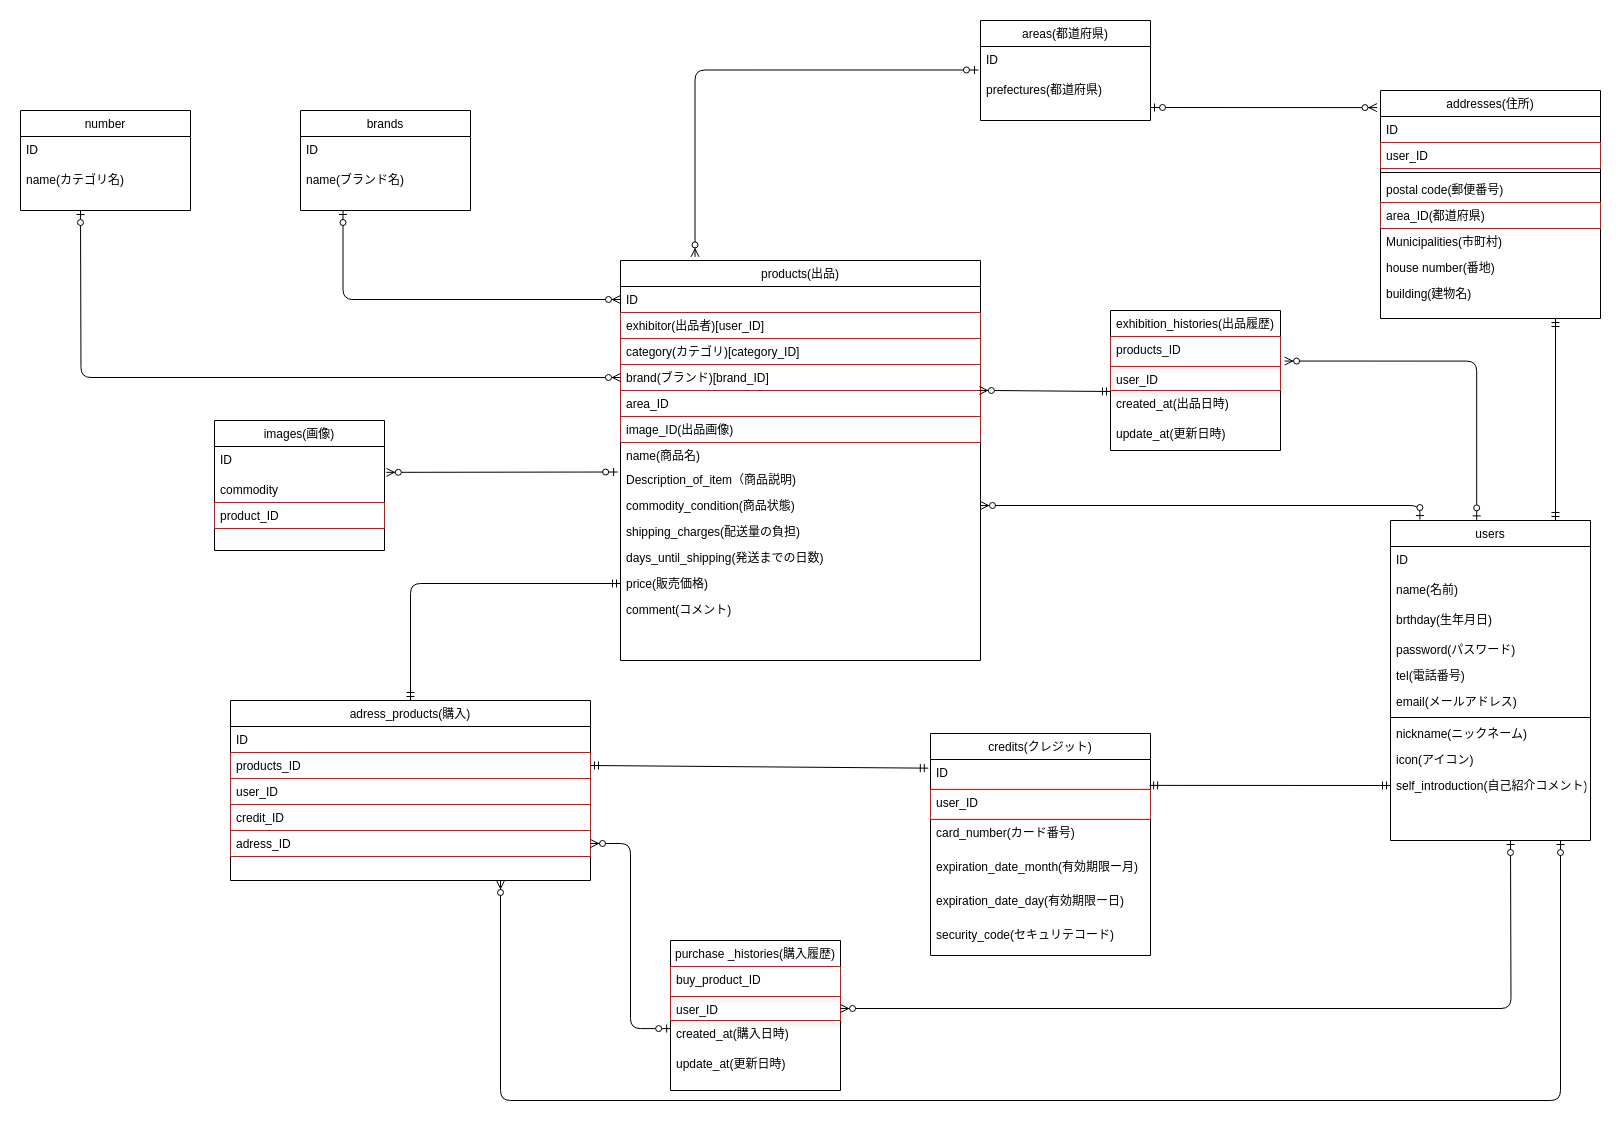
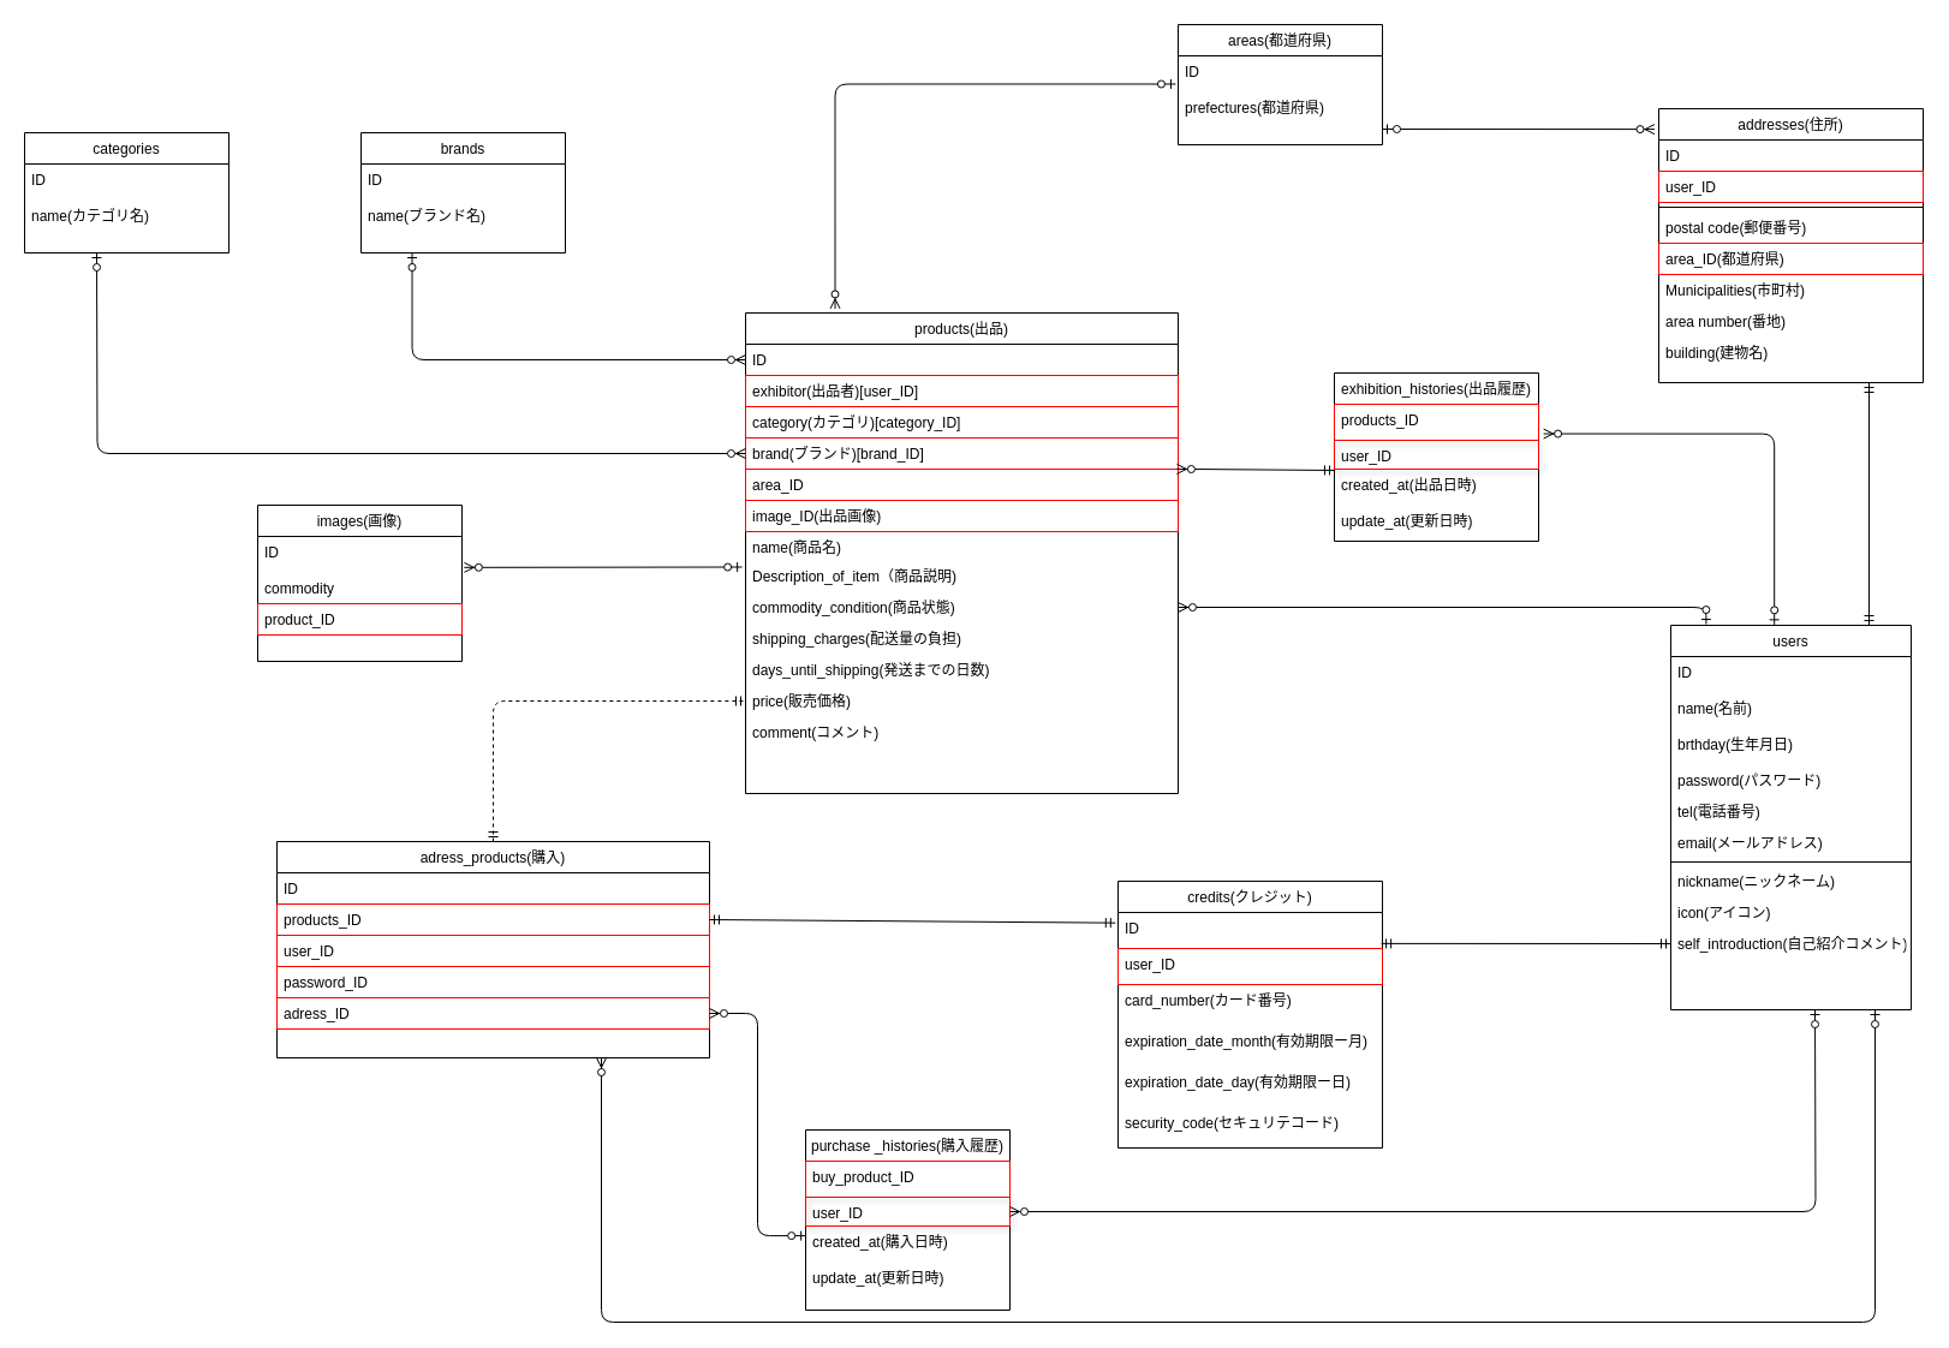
- <mxCell id="48" value="number" style="swimlane;fontStyle=0;align=center;verticalAlign=top;childLayout=stackLayout;horizontal=1;startSize=26;horizontalStack=0;resizeParent=1;resizeLast=0;collapsible=1;marginBottom=0;rounded=0;shadow=0;strokeWidth=1;" parent="1" vertex="1"><mxGeometry x="20" y="110" width="170" height="100" as="geometry"><mxRectangle x="340" y="380" width="170" height="26" as="alternateBounds" /></mxGeometry></mxCell>
+ <mxCell id="48" value="categories" style="swimlane;fontStyle=0;align=center;verticalAlign=top;childLayout=stackLayout;horizontal=1;startSize=26;horizontalStack=0;resizeParent=1;resizeLast=0;collapsible=1;marginBottom=0;rounded=0;shadow=0;strokeWidth=1;" parent="1" vertex="1"><mxGeometry x="20" y="110" width="170" height="100" as="geometry"><mxRectangle x="340" y="380" width="170" height="26" as="alternateBounds" /></mxGeometry></mxCell>
- <mxCell id="23" value="house number(番地)" style="text;align=left;verticalAlign=top;spacingLeft=4;spacingRight=4;overflow=hidden;rotatable=0;points=[[0,0.5],[1,0.5]];portConstraint=eastwest;rounded=0;shadow=0;html=0;" parent="16" vertex="1"><mxGeometry y="164" width="220" height="26" as="geometry" /></mxCell>
+ <mxCell id="23" value="area number(番地)" style="text;align=left;verticalAlign=top;spacingLeft=4;spacingRight=4;overflow=hidden;rotatable=0;points=[[0,0.5],[1,0.5]];portConstraint=eastwest;rounded=0;shadow=0;html=0;" parent="16" vertex="1"><mxGeometry y="164" width="220" height="26" as="geometry" /></mxCell>
- <mxCell id="62" value="" style="edgeStyle=orthogonalEdgeStyle;fontSize=12;html=1;endArrow=ERmandOne;startArrow=ERmandOne;exitX=0.5;exitY=0;exitDx=0;exitDy=0;entryX=0;entryY=0.5;entryDx=0;entryDy=0;" parent="1" source="56" target="14" edge="1"><mxGeometry width="100" height="100" relative="1" as="geometry"><mxPoint x="760" y="630" as="sourcePoint" /><mxPoint x="470" y="490" as="targetPoint" /></mxGeometry></mxCell>
+ <mxCell id="62" value="" style="edgeStyle=orthogonalEdgeStyle;fontSize=12;html=1;endArrow=ERmandOne;startArrow=ERmandOne;exitX=0.5;exitY=0;exitDx=0;exitDy=0;entryX=0;entryY=0.5;entryDx=0;entryDy=0;dashed=1;" parent="1" source="56" target="14" edge="1"><mxGeometry width="100" height="100" relative="1" as="geometry"><mxPoint x="760" y="630" as="sourcePoint" /><mxPoint x="470" y="490" as="targetPoint" /></mxGeometry></mxCell>
- <mxCell id="60" value="credit_ID" style="text;align=left;verticalAlign=top;spacingLeft=4;spacingRight=4;overflow=hidden;rotatable=0;points=[[0,0.5],[1,0.5]];portConstraint=eastwest;rounded=0;shadow=0;html=0;strokeColor=#FF0000;" parent="56" vertex="1"><mxGeometry y="104" width="360" height="26" as="geometry" /></mxCell>
+ <mxCell id="60" value="password_ID" style="text;align=left;verticalAlign=top;spacingLeft=4;spacingRight=4;overflow=hidden;rotatable=0;points=[[0,0.5],[1,0.5]];portConstraint=eastwest;rounded=0;shadow=0;html=0;strokeColor=#FF0000;" parent="56" vertex="1"><mxGeometry y="104" width="360" height="26" as="geometry" /></mxCell>
